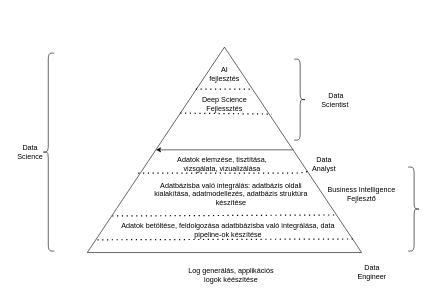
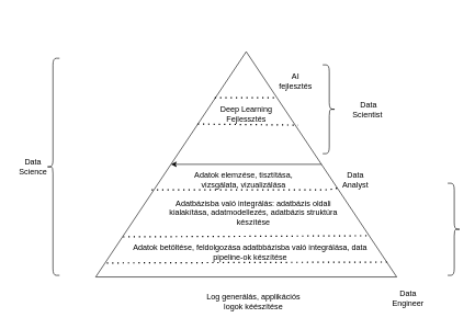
- <mxCell id="18" value="AI fejlesztés" style="text;html=1;strokeColor=none;fillColor=none;align=center;verticalAlign=middle;whiteSpace=wrap;rounded=0;" vertex="1" parent="1"><mxGeometry x="343.75" y="108" width="60" height="30" as="geometry" /></mxCell>
+ <mxCell id="18" value="AI fejlesztés" style="text;html=1;strokeColor=none;fillColor=none;align=center;verticalAlign=middle;whiteSpace=wrap;rounded=0;" vertex="1" parent="1"><mxGeometry x="418.75" y="108" width="60" height="30" as="geometry" /></mxCell>
- <mxCell id="17" value="Deep Science Fejlessztés" style="text;html=1;strokeColor=none;fillColor=none;align=center;verticalAlign=middle;whiteSpace=wrap;rounded=0;" vertex="1" parent="1"><mxGeometry x="325.64" y="158" width="96.24" height="30" as="geometry" /></mxCell>
+ <mxCell id="17" value="Deep Learning Fejlessztés" style="text;html=1;strokeColor=none;fillColor=none;align=center;verticalAlign=middle;whiteSpace=wrap;rounded=0;" vertex="1" parent="1"><mxGeometry x="325.64" y="158" width="96.24" height="30" as="geometry" /></mxCell>
- <mxCell id="13" value="Business Intelligence Fejlesztő" style="text;html=1;strokeColor=none;fillColor=none;align=center;verticalAlign=middle;whiteSpace=wrap;rounded=0;" vertex="1" parent="1"><mxGeometry x="545" y="308" width="115" height="30" as="geometry" /></mxCell>
